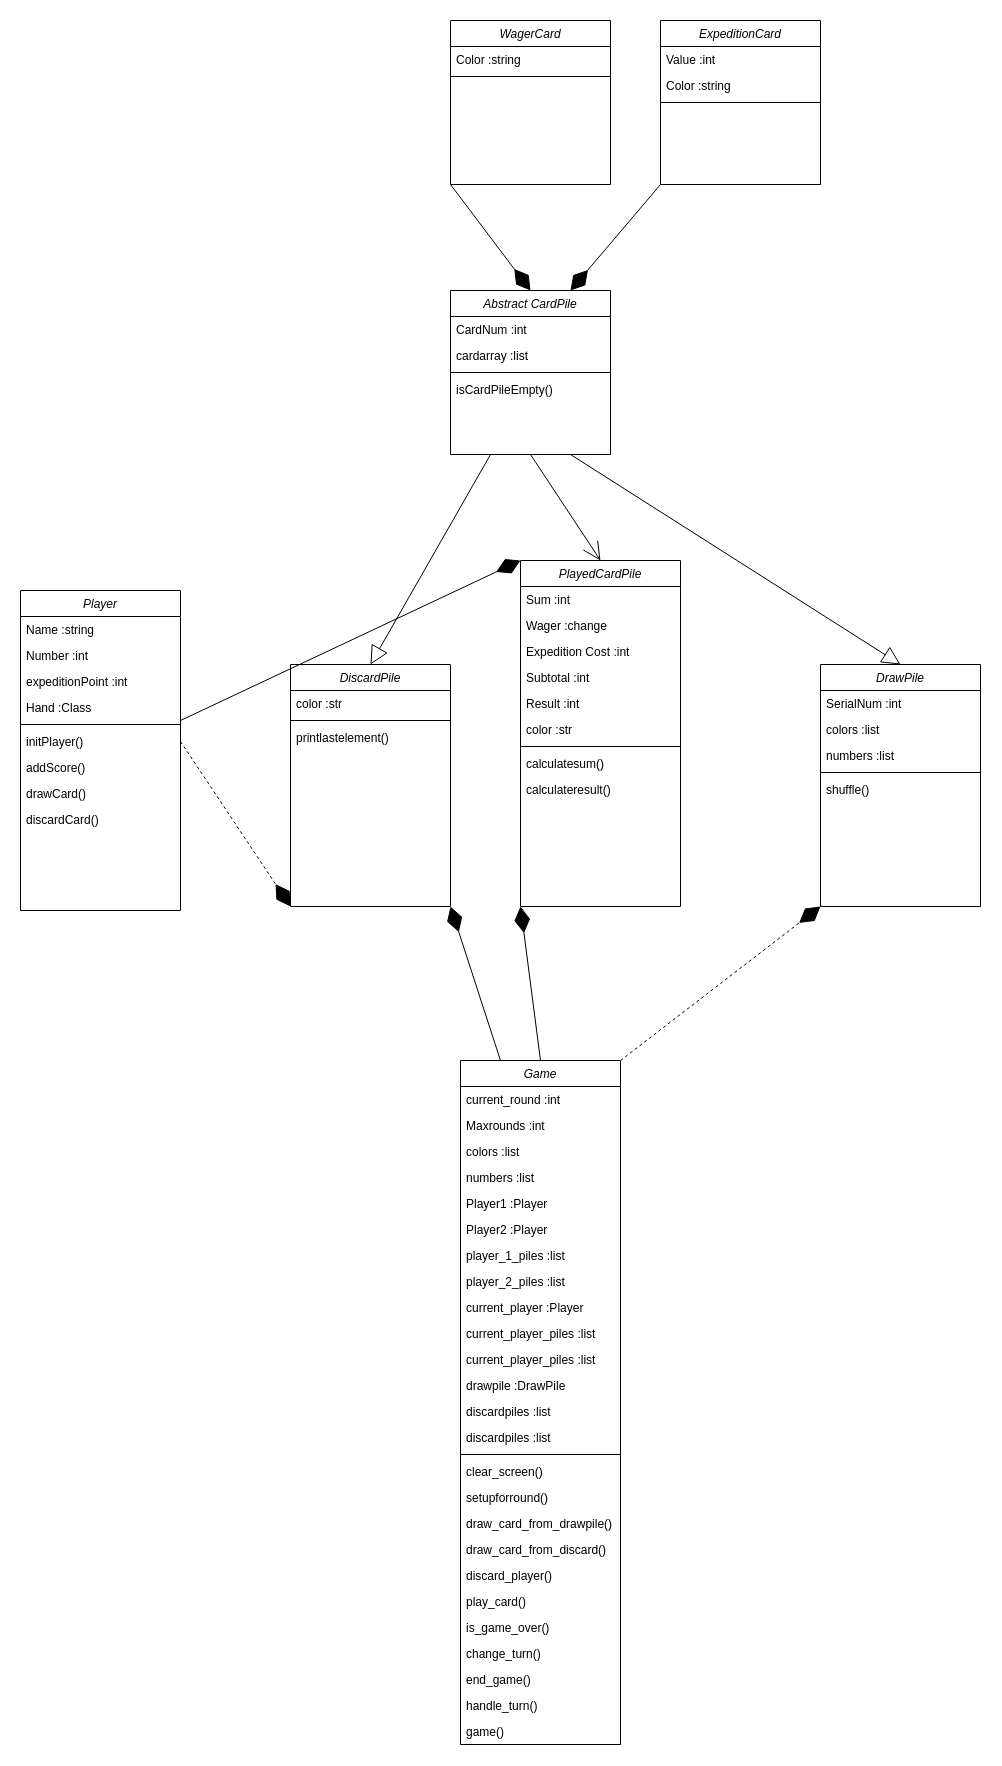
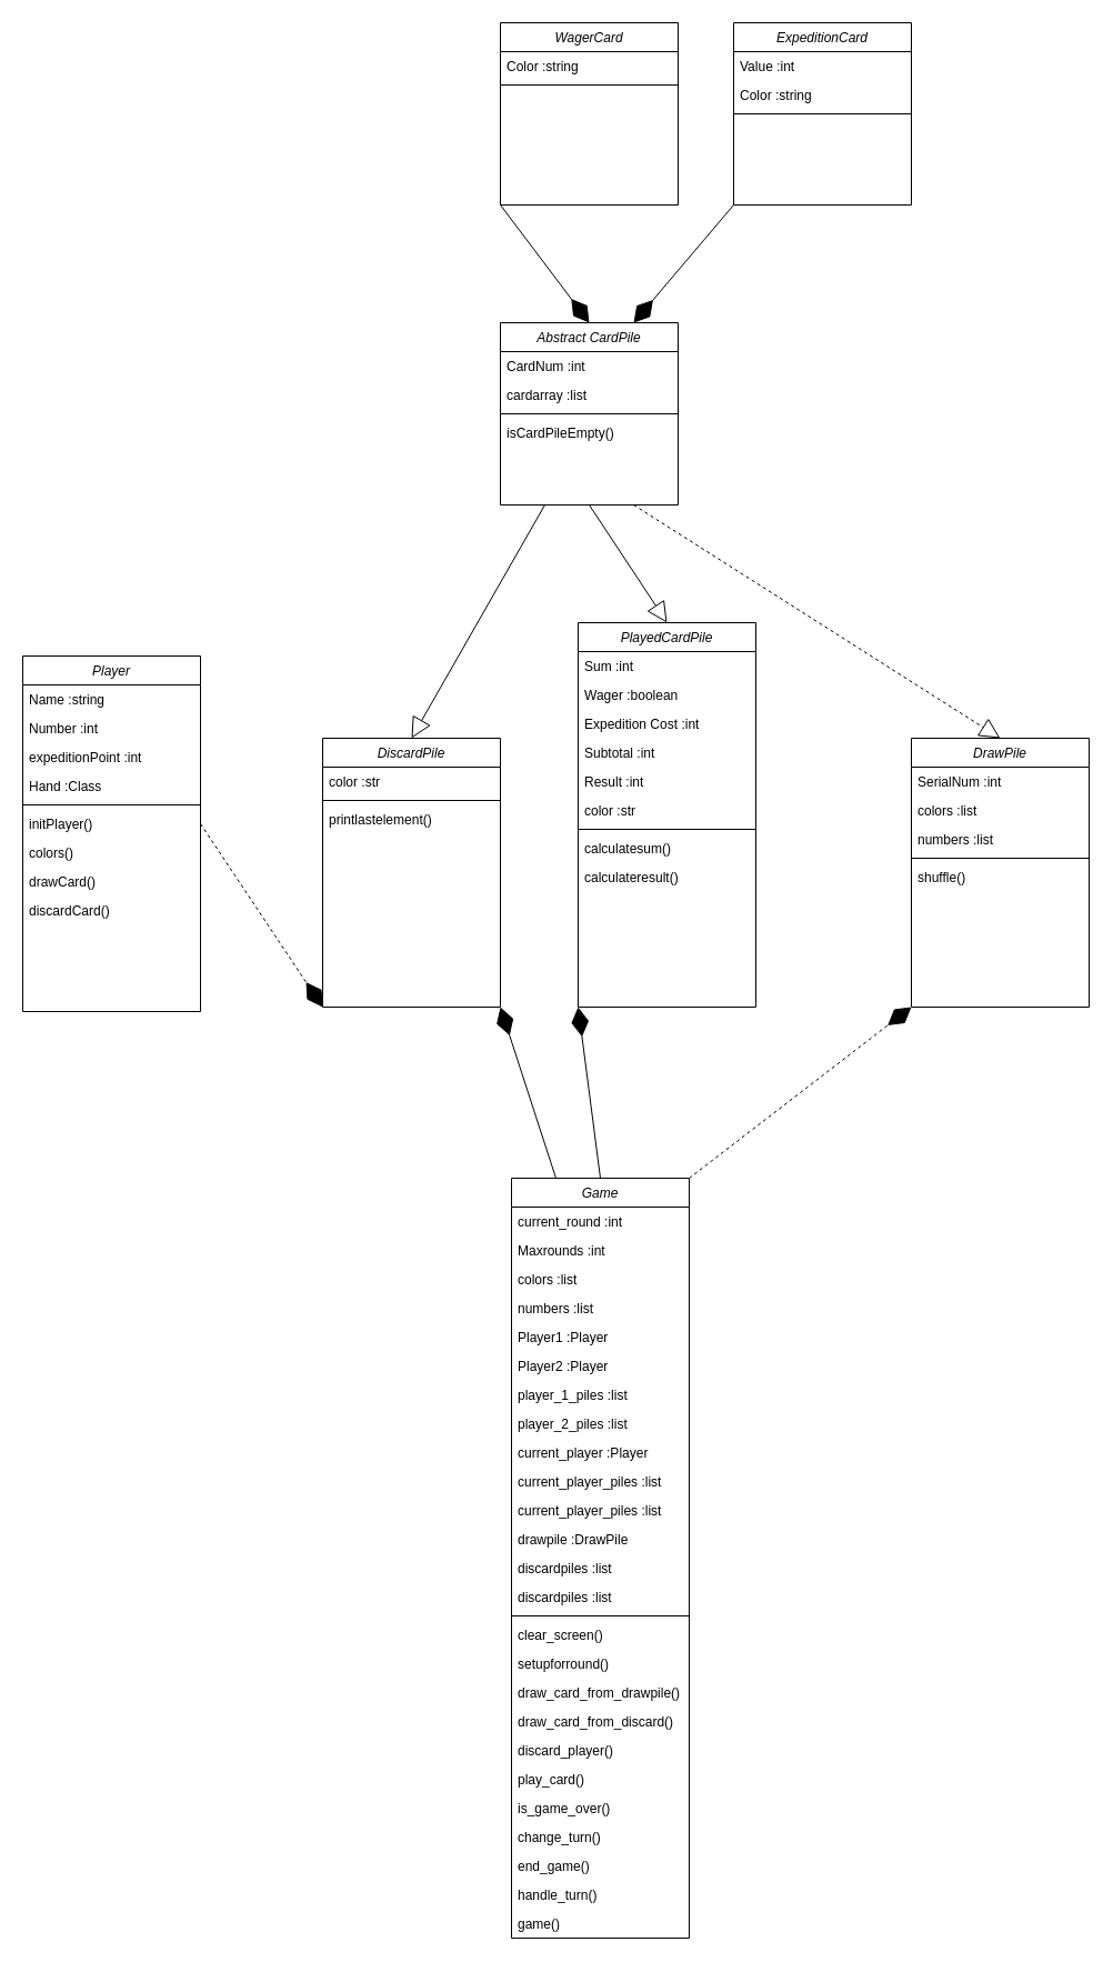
- <mxCell id="41" value="" style="endArrow=open;endSize=16;endFill=0;html=1;rounded=0;exitX=0.5;exitY=1;exitDx=0;exitDy=0;entryX=0.5;entryY=0;entryDx=0;entryDy=0;" parent="1" source="20" target="28" edge="1"><mxGeometry width="160" relative="1" as="geometry"><mxPoint x="520" y="320" as="sourcePoint" /><mxPoint x="720" y="469" as="targetPoint" /></mxGeometry></mxCell>
+ <mxCell id="41" value="" style="endArrow=block;endSize=16;endFill=0;html=1;rounded=0;exitX=0.5;exitY=1;exitDx=0;exitDy=0;entryX=0.5;entryY=0;entryDx=0;entryDy=0;" parent="1" source="20" target="28" edge="1"><mxGeometry width="160" relative="1" as="geometry"><mxPoint x="520" y="320" as="sourcePoint" /><mxPoint x="720" y="469" as="targetPoint" /></mxGeometry></mxCell>
- <mxCell id="40" value="" style="endArrow=block;endSize=16;endFill=0;html=1;rounded=0;exitX=0.75;exitY=1;exitDx=0;exitDy=0;entryX=0.5;entryY=0;entryDx=0;entryDy=0;" parent="1" source="20" target="43" edge="1"><mxGeometry width="160" relative="1" as="geometry"><mxPoint x="620" y="420" as="sourcePoint" /><mxPoint x="760" y="560" as="targetPoint" /></mxGeometry></mxCell>
+ <mxCell id="40" value="" style="endArrow=block;endSize=16;endFill=0;html=1;rounded=0;exitX=0.75;exitY=1;exitDx=0;exitDy=0;entryX=0.5;entryY=0;entryDx=0;entryDy=0;dashed=1;" parent="1" source="20" target="43" edge="1"><mxGeometry width="160" relative="1" as="geometry"><mxPoint x="620" y="420" as="sourcePoint" /><mxPoint x="760" y="560" as="targetPoint" /></mxGeometry></mxCell>
- <mxCell id="30" value="Wager :change " style="text;align=left;verticalAlign=top;spacingLeft=4;spacingRight=4;overflow=hidden;rotatable=0;points=[[0,0.5],[1,0.5]];portConstraint=eastwest;" parent="28" vertex="1"><mxGeometry y="52" width="160" height="26" as="geometry" /></mxCell>
+ <mxCell id="30" value="Wager :boolean " style="text;align=left;verticalAlign=top;spacingLeft=4;spacingRight=4;overflow=hidden;rotatable=0;points=[[0,0.5],[1,0.5]];portConstraint=eastwest;" parent="28" vertex="1"><mxGeometry y="52" width="160" height="26" as="geometry" /></mxCell>
- <mxCell id="49" value="" style="endArrow=diamondThin;endFill=1;endSize=24;html=1;rounded=0;entryX=0;entryY=0;entryDx=0;entryDy=0;exitX=1;exitY=1;exitDx=0;exitDy=0;exitPerimeter=0;" edge="1" parent="1" source="10" target="28"><mxGeometry width="160" relative="1" as="geometry"><mxPoint x="421" y="430" as="sourcePoint" /><mxPoint x="210" y="525" as="targetPoint" /></mxGeometry></mxCell>
- <mxCell id="13" value="addScore()" style="text;align=left;verticalAlign=top;spacingLeft=4;spacingRight=4;overflow=hidden;rotatable=0;points=[[0,0.5],[1,0.5]];portConstraint=eastwest;" parent="6" vertex="1"><mxGeometry y="164" width="160" height="26" as="geometry" /></mxCell>
+ <mxCell id="13" value="colors()" style="text;align=left;verticalAlign=top;spacingLeft=4;spacingRight=4;overflow=hidden;rotatable=0;points=[[0,0.5],[1,0.5]];portConstraint=eastwest;" parent="6" vertex="1"><mxGeometry y="164" width="160" height="26" as="geometry" /></mxCell>
